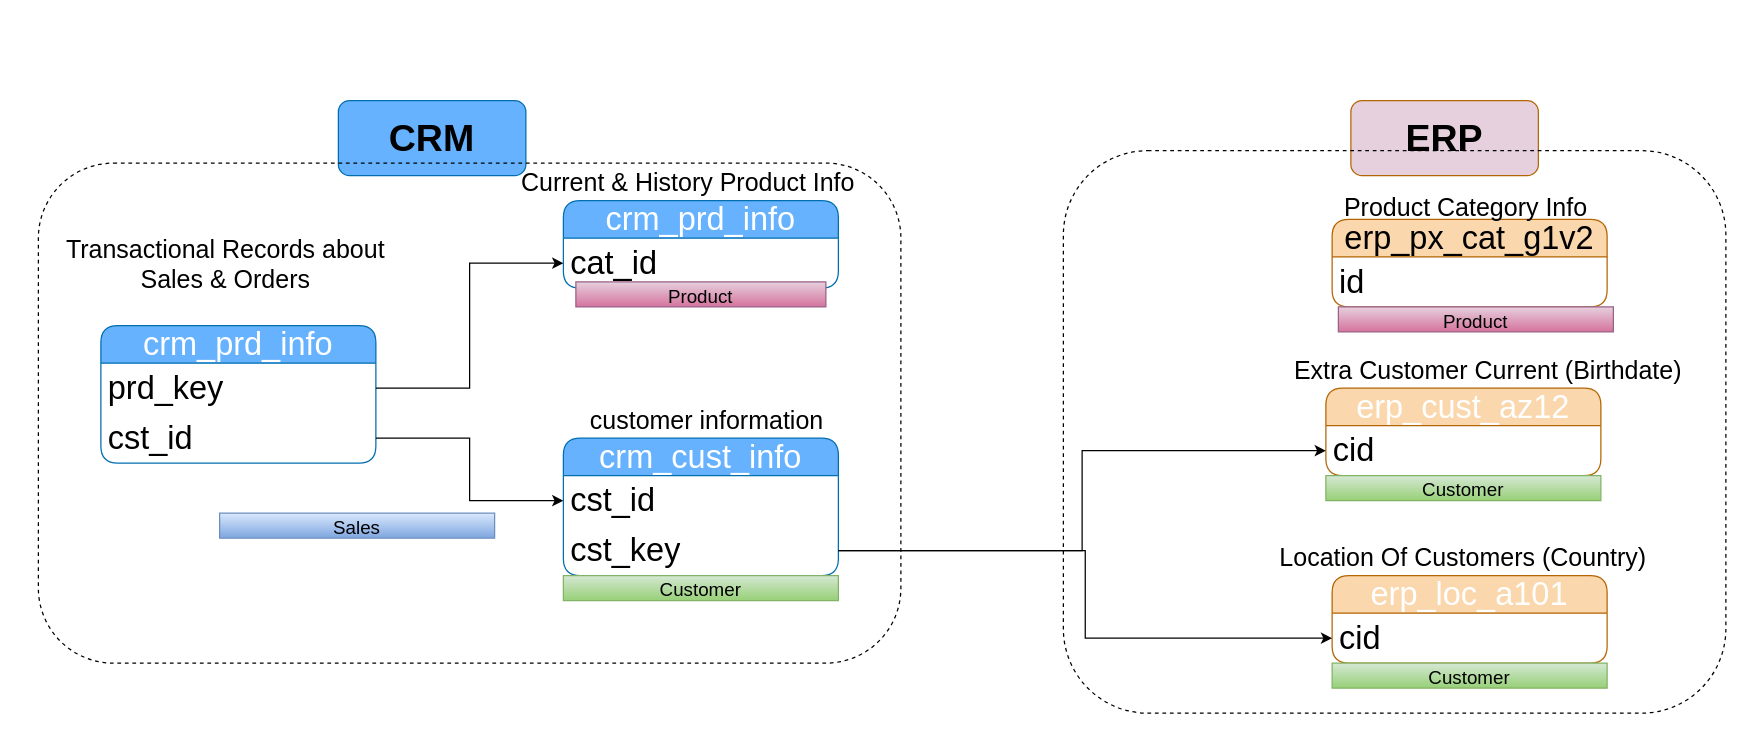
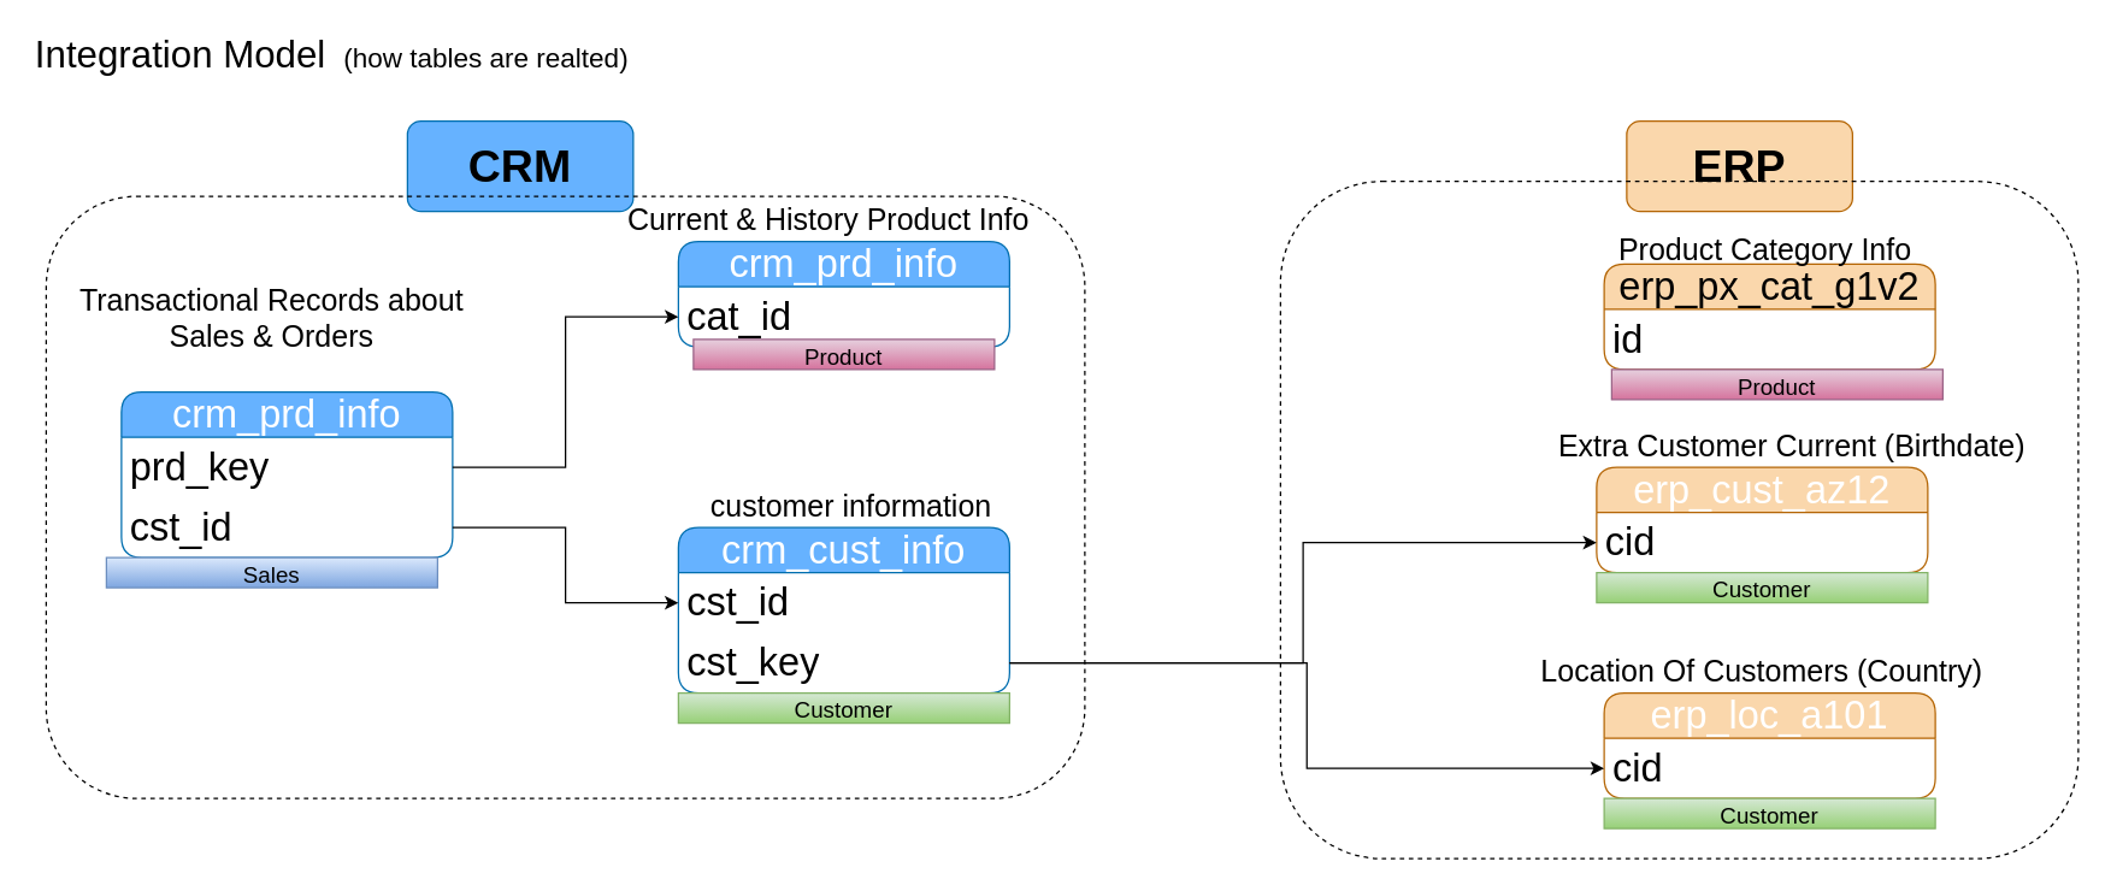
+ <mxCell id="2" value="&lt;font style=&quot;font-size: 25px;&quot;&gt;Integration Model&amp;nbsp;&lt;/font&gt;&lt;font style=&quot;font-size: 18px;&quot;&gt; (how tables are realted)&lt;/font&gt;" style="text;html=1;align=center;verticalAlign=middle;whiteSpace=wrap;rounded=0;" parent="1" vertex="1"><mxGeometry x="20" y="20" width="400" height="30" as="geometry" /></mxCell>
- <mxCell id="27" value="&lt;font style=&quot;font-size: 30px; color: rgb(0, 0, 0);&quot;&gt;&lt;b&gt;ERP&lt;/b&gt;&lt;/font&gt;" style="rounded=1;whiteSpace=wrap;html=1;fillColor=#e6d0de;strokeColor=#b46504;" parent="1" vertex="1"><mxGeometry x="1080" y="80" width="150" height="60" as="geometry" /></mxCell>
+ <mxCell id="27" value="&lt;font style=&quot;font-size: 30px; color: rgb(0, 0, 0);&quot;&gt;&lt;b&gt;ERP&lt;/b&gt;&lt;/font&gt;" style="rounded=1;whiteSpace=wrap;html=1;fillColor=#fad7ac;strokeColor=#b46504;" parent="1" vertex="1"><mxGeometry x="1080" y="80" width="150" height="60" as="geometry" /></mxCell>
- <mxCell id="34" value="&lt;font style=&quot;font-size: 15px;&quot;&gt;Sales&lt;/font&gt;" style="text;html=1;strokeColor=#6c8ebf;fillColor=#dae8fc;align=center;verticalAlign=middle;whiteSpace=wrap;overflow=hidden;gradientColor=#7ea6e0;" vertex="1" parent="1"><mxGeometry x="175" y="410" width="220" height="20" as="geometry" /></mxCell>
+ <mxCell id="34" value="&lt;font style=&quot;font-size: 15px;&quot;&gt;Sales&lt;/font&gt;" style="text;html=1;strokeColor=#6c8ebf;fillColor=#dae8fc;align=center;verticalAlign=middle;whiteSpace=wrap;overflow=hidden;gradientColor=#7ea6e0;" vertex="1" parent="1"><mxGeometry x="70" y="370" width="220" height="20" as="geometry" /></mxCell>
